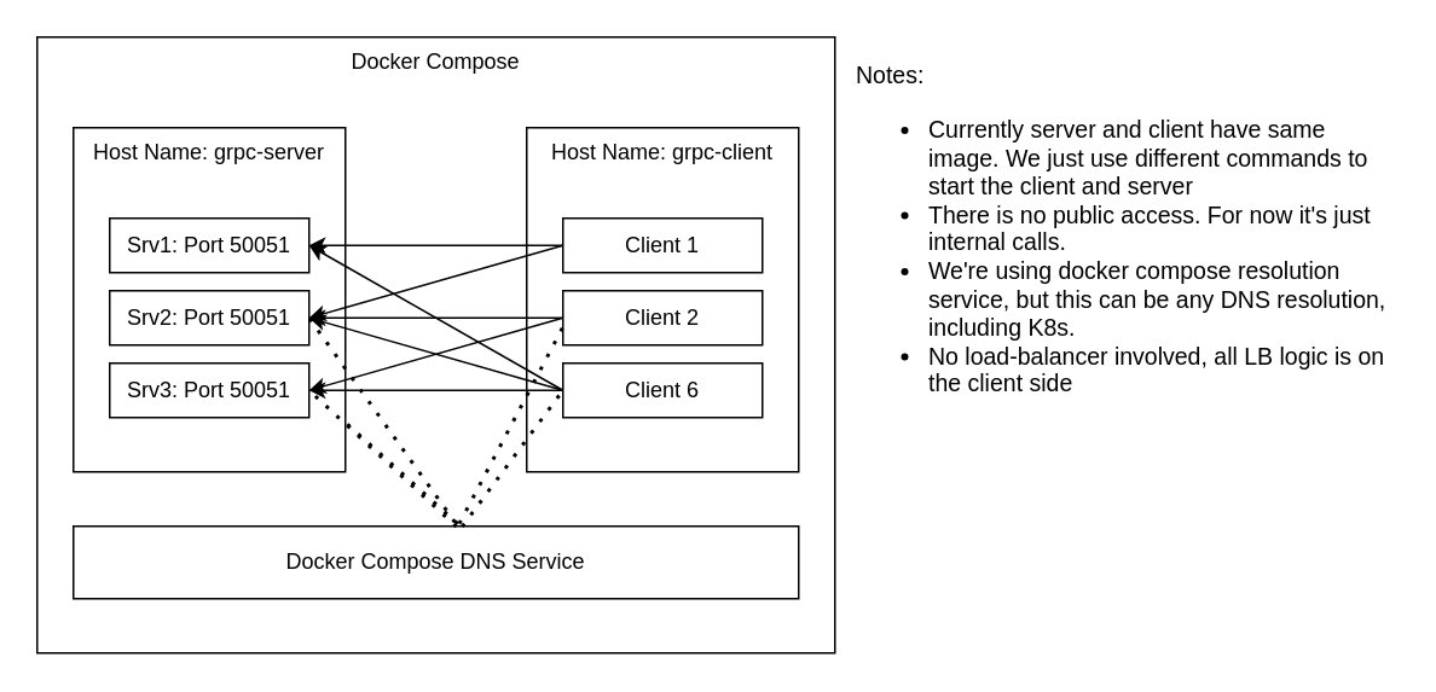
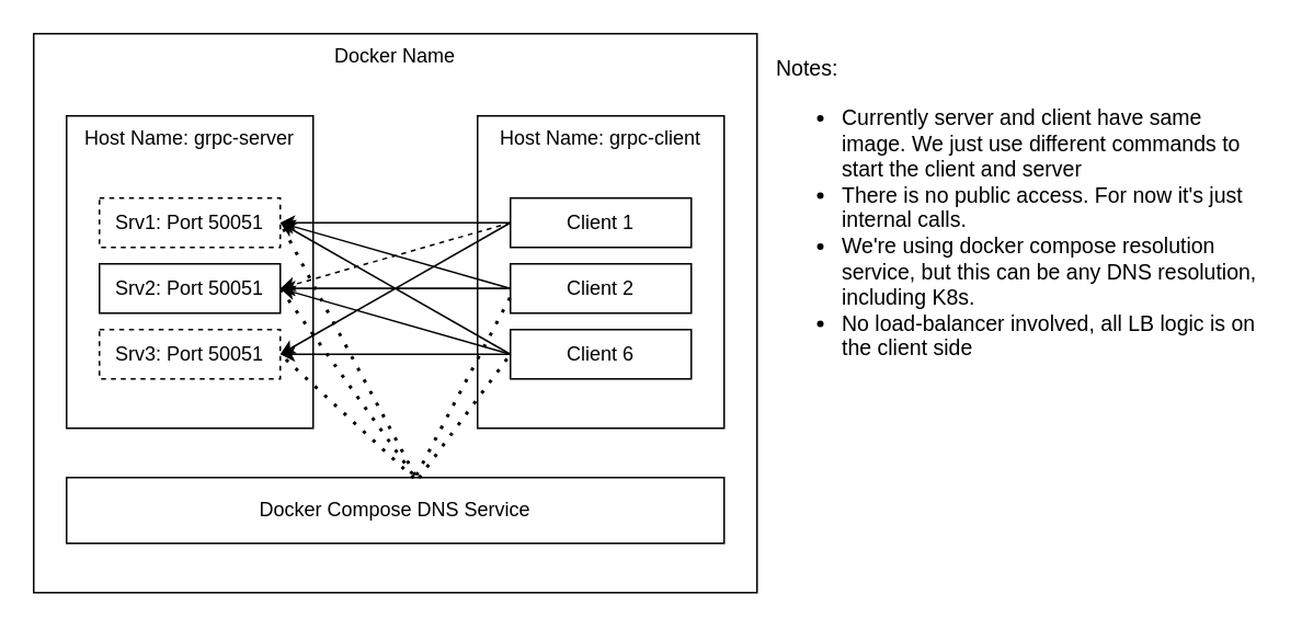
- <mxCell id="2" value="Docker Compose" style="rounded=0;whiteSpace=wrap;html=1;verticalAlign=top;" vertex="1" parent="1"><mxGeometry x="20" y="20" width="440" height="340" as="geometry" /></mxCell>
+ <mxCell id="2" value="Docker Name" style="rounded=0;whiteSpace=wrap;html=1;verticalAlign=top;" vertex="1" parent="1"><mxGeometry x="20" y="20" width="440" height="340" as="geometry" /></mxCell>
- <mxCell id="5" value="Srv1: Port 50051" style="rounded=0;whiteSpace=wrap;html=1;verticalAlign=middle;" vertex="1" parent="1"><mxGeometry x="60" y="120" width="110" height="30" as="geometry" /></mxCell>
+ <mxCell id="5" value="Srv1: Port 50051" style="rounded=0;whiteSpace=wrap;html=1;verticalAlign=middle;dashed=1;" vertex="1" parent="1"><mxGeometry x="60" y="120" width="110" height="30" as="geometry" /></mxCell>
+ <mxCell id="14" value="" style="endArrow=classic;html=1;exitX=0;exitY=0.5;exitDx=0;exitDy=0;entryX=1;entryY=0.5;entryDx=0;entryDy=0;" edge="1" parent="1" source="9" target="7"><mxGeometry width="50" height="50" relative="1" as="geometry"><mxPoint x="330" y="155" as="sourcePoint" /><mxPoint x="190" y="155" as="targetPoint" /></mxGeometry></mxCell>
- <mxCell id="13" value="" style="endArrow=classic;html=1;exitX=0;exitY=0.5;exitDx=0;exitDy=0;entryX=1;entryY=0.5;entryDx=0;entryDy=0;" edge="1" parent="1" source="9" target="6"><mxGeometry width="50" height="50" relative="1" as="geometry"><mxPoint x="320" y="145" as="sourcePoint" /><mxPoint x="180" y="145" as="targetPoint" /></mxGeometry></mxCell>
+ <mxCell id="13" value="" style="endArrow=classic;html=1;exitX=0;exitY=0.5;exitDx=0;exitDy=0;entryX=1;entryY=0.5;entryDx=0;entryDy=0;dashed=1;" edge="1" parent="1" source="9" target="6"><mxGeometry width="50" height="50" relative="1" as="geometry"><mxPoint x="320" y="145" as="sourcePoint" /><mxPoint x="180" y="145" as="targetPoint" /></mxGeometry></mxCell>
+ <mxCell id="15" value="" style="endArrow=classic;html=1;exitX=0;exitY=0.5;exitDx=0;exitDy=0;entryX=1;entryY=0.5;entryDx=0;entryDy=0;" edge="1" parent="1" source="10" target="5"><mxGeometry width="50" height="50" relative="1" as="geometry"><mxPoint x="320" y="370" as="sourcePoint" /><mxPoint x="180" y="140" as="targetPoint" /></mxGeometry></mxCell>
- <mxCell id="18" value="" style="endArrow=classic;html=1;exitX=0;exitY=0.5;exitDx=0;exitDy=0;entryX=1;entryY=0.5;entryDx=0;entryDy=0;" edge="1" parent="1" source="10" target="7"><mxGeometry width="50" height="50" relative="1" as="geometry"><mxPoint x="320" y="185" as="sourcePoint" /><mxPoint x="180" y="185" as="targetPoint" /></mxGeometry></mxCell>
+ <mxCell id="18" value="" style="endArrow=classic;html=1;exitX=0;exitY=0.5;exitDx=0;exitDy=0;" edge="1" parent="1" source="10" target="6"><mxGeometry width="50" height="50" relative="1" as="geometry"><mxPoint x="320" y="185" as="sourcePoint" /><mxPoint x="180" y="185" as="targetPoint" /></mxGeometry></mxCell>
- <mxCell id="7" value="Srv3: Port 50051" style="rounded=0;whiteSpace=wrap;html=1;verticalAlign=middle;" vertex="1" parent="1"><mxGeometry x="60" y="200" width="110" height="30" as="geometry" /></mxCell>
+ <mxCell id="7" value="Srv3: Port 50051" style="rounded=0;whiteSpace=wrap;html=1;verticalAlign=middle;dashed=1;" vertex="1" parent="1"><mxGeometry x="60" y="200" width="110" height="30" as="geometry" /></mxCell>
- <mxCell id="23" value="" style="endArrow=none;dashed=1;html=1;dashPattern=1 3;strokeWidth=2;exitX=0.53;exitY=-0.035;exitDx=0;exitDy=0;exitPerimeter=0;" edge="1" parent="1" source="4" target="3"><mxGeometry width="50" height="50" relative="1" as="geometry"><mxPoint x="258" y="301" as="sourcePoint" /><mxPoint x="320" y="145" as="targetPoint" /></mxGeometry></mxCell>
+ <mxCell id="23" value="" style="endArrow=none;dashed=1;html=1;dashPattern=1 3;strokeWidth=2;exitX=0.53;exitY=-0.035;exitDx=0;exitDy=0;exitPerimeter=0;entryX=1;entryY=0.5;entryDx=0;entryDy=0;" edge="1" parent="1" source="4" target="5"><mxGeometry width="50" height="50" relative="1" as="geometry"><mxPoint x="258" y="301" as="sourcePoint" /><mxPoint x="320" y="145" as="targetPoint" /></mxGeometry></mxCell>
